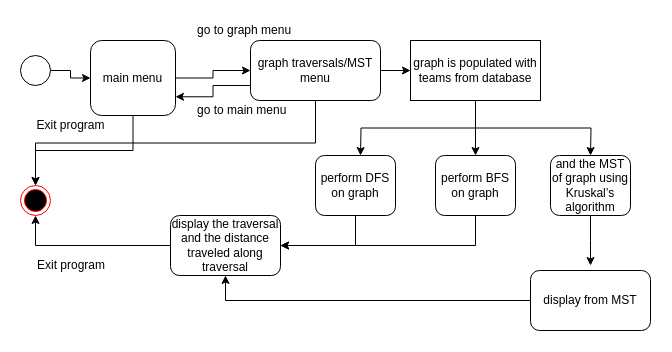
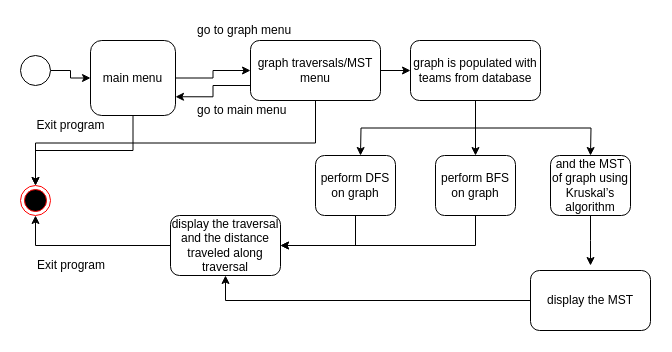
- <mxCell id="16" value="graph is populated with teams from database" style="whiteSpace=wrap;html=1;rounded=0;" vertex="1" parent="1"><mxGeometry x="410" y="40" width="130" height="60" as="geometry" /></mxCell>
+ <mxCell id="16" value="graph is populated with teams from database" style="rounded=1;whiteSpace=wrap;html=1;" vertex="1" parent="1"><mxGeometry x="410" y="40" width="130" height="60" as="geometry" /></mxCell>
- <mxCell id="26" value="display from MST" style="rounded=1;whiteSpace=wrap;html=1;" vertex="1" parent="1"><mxGeometry x="530" y="270" width="120" height="60" as="geometry" /></mxCell>
+ <mxCell id="26" value="display the MST" style="rounded=1;whiteSpace=wrap;html=1;" vertex="1" parent="1"><mxGeometry x="530" y="270" width="120" height="60" as="geometry" /></mxCell>
